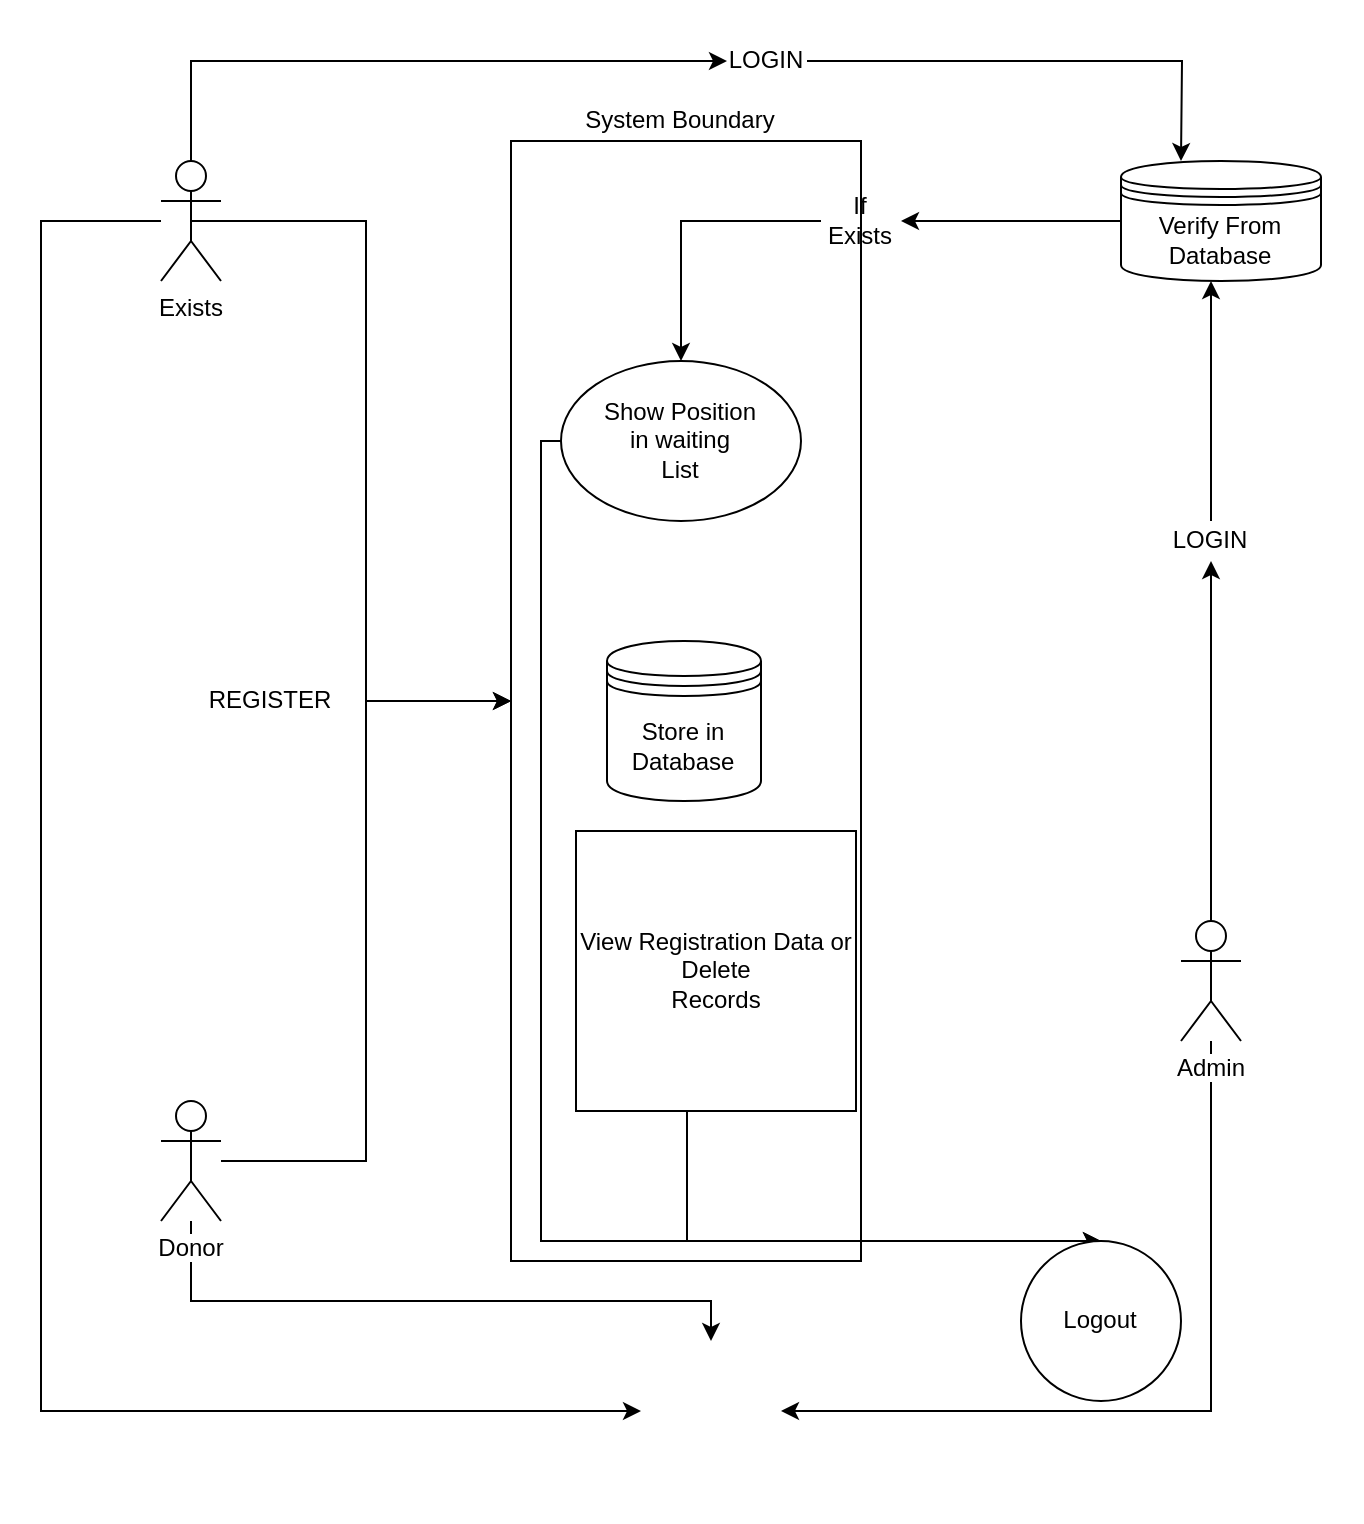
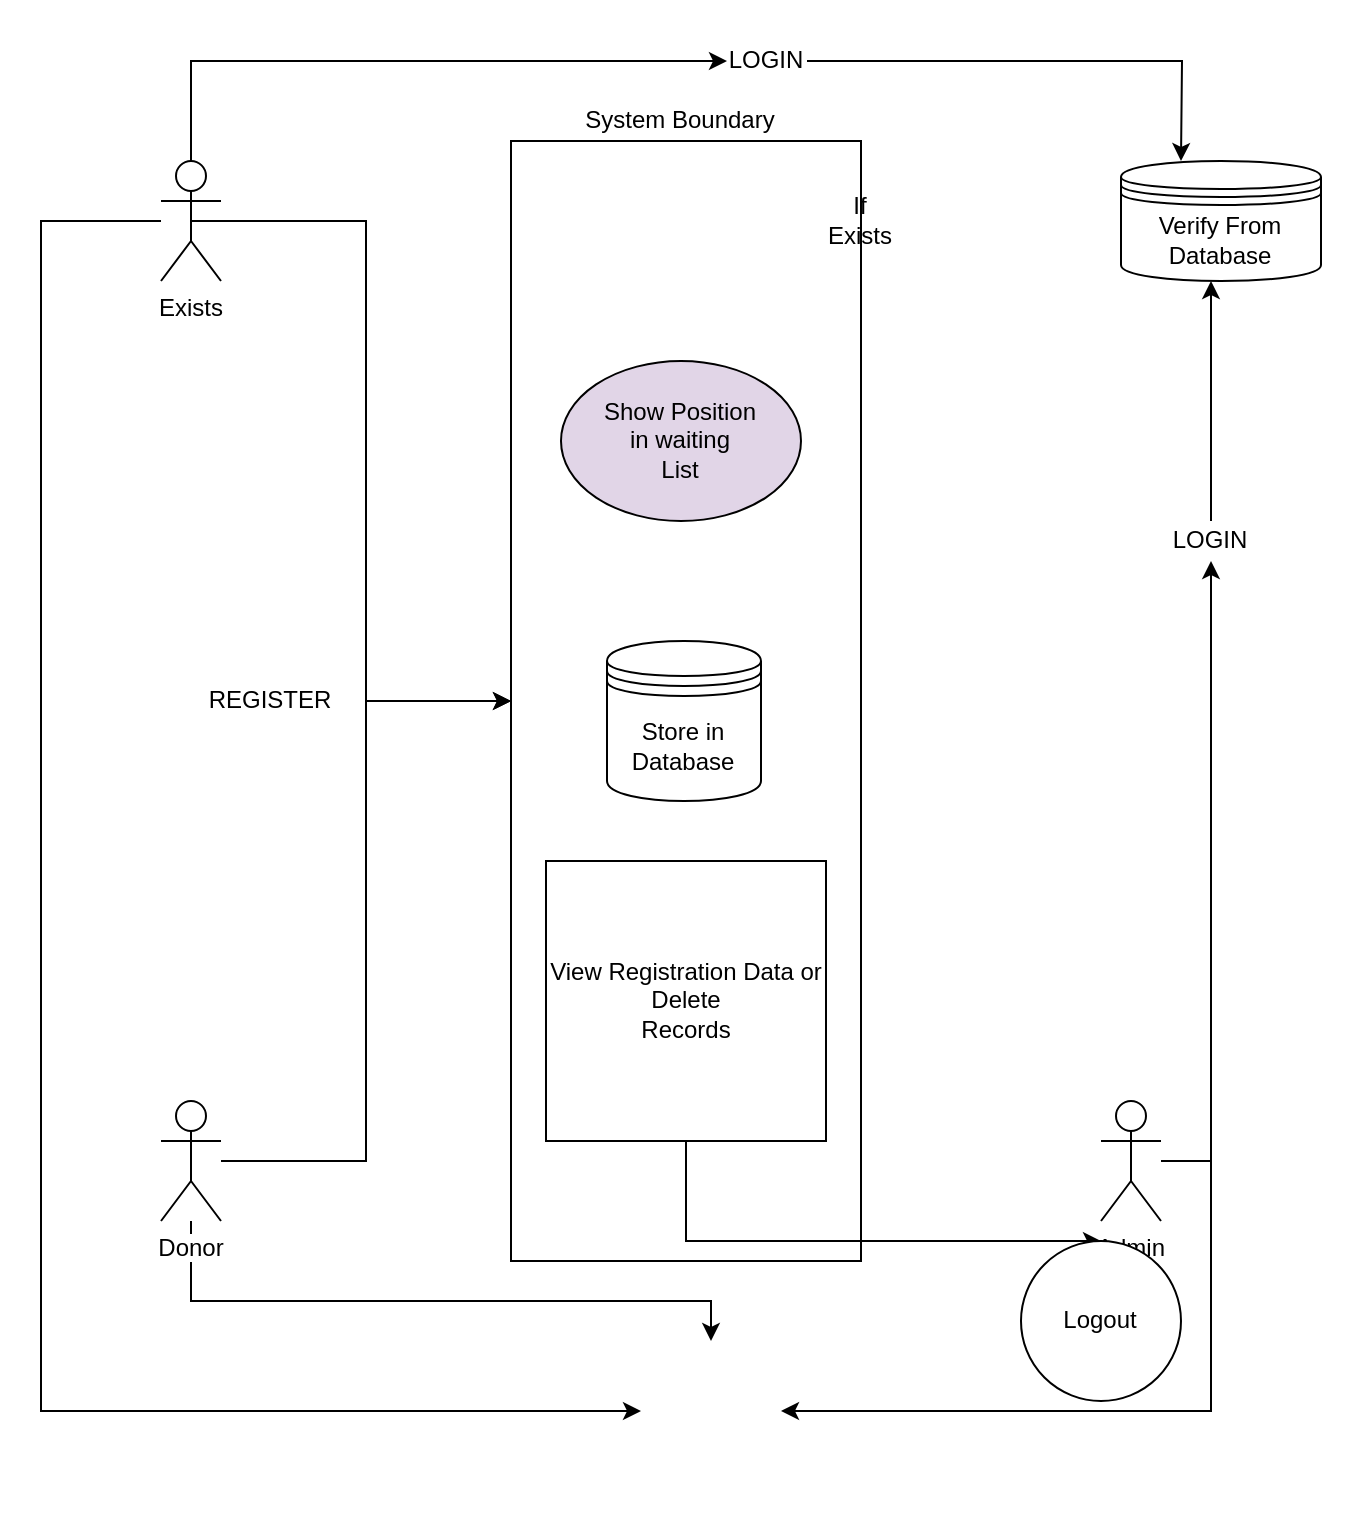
- <mxCell id="14" style="edgeStyle=orthogonalEdgeStyle;rounded=0;orthogonalLoop=1;jettySize=auto;html=1;" edge="1" parent="1" source="17" target="16"><mxGeometry relative="1" as="geometry" /></mxCell>
- <mxCell id="21" style="edgeStyle=orthogonalEdgeStyle;rounded=0;orthogonalLoop=1;jettySize=auto;html=1;" edge="1" parent="1" source="22" target="17"><mxGeometry relative="1" as="geometry" /></mxCell>
- <mxCell id="16" value="&lt;div&gt;Show Position&lt;/div&gt;&lt;div&gt;in waiting &lt;br&gt;&lt;/div&gt;&lt;div&gt;List&lt;br&gt;&lt;/div&gt;" style="ellipse;whiteSpace=wrap;html=1;" vertex="1" parent="1"><mxGeometry x="280" y="180" width="120" height="80" as="geometry" /></mxCell>
+ <mxCell id="16" value="&lt;div&gt;Show Position&lt;/div&gt;&lt;div&gt;in waiting &lt;br&gt;&lt;/div&gt;&lt;div&gt;List&lt;br&gt;&lt;/div&gt;" style="ellipse;whiteSpace=wrap;html=1;fillColor=#e1d5e7;" vertex="1" parent="1"><mxGeometry x="280" y="180" width="120" height="80" as="geometry" /></mxCell>
- <mxCell id="15" style="edgeStyle=orthogonalEdgeStyle;rounded=0;orthogonalLoop=1;jettySize=auto;html=1;" edge="1" parent="1" source="16" target="29"><mxGeometry relative="1" as="geometry"><Array as="points"><mxPoint x="270" y="220" /><mxPoint x="270" y="620" /></Array></mxGeometry></mxCell>
- <mxCell id="27" value="&lt;div&gt;View Registration Data or &lt;br&gt;&lt;/div&gt;&lt;div&gt;Delete &lt;br&gt;&lt;/div&gt;&lt;div&gt;Records&lt;br&gt;&lt;/div&gt;" style="whiteSpace=wrap;html=1;aspect=fixed;" vertex="1" parent="1"><mxGeometry x="287.5" y="415" width="140" height="140" as="geometry" /></mxCell>
+ <mxCell id="27" value="&lt;div&gt;View Registration Data or &lt;br&gt;&lt;/div&gt;&lt;div&gt;Delete &lt;br&gt;&lt;/div&gt;&lt;div&gt;Records&lt;br&gt;&lt;/div&gt;" style="whiteSpace=wrap;html=1;aspect=fixed;" vertex="1" parent="1"><mxGeometry x="272.5" y="430" width="140" height="140" as="geometry" /></mxCell>
- <mxCell id="10" value="Admin" style="shape=umlActor;verticalLabelPosition=bottom;labelBackgroundColor=#ffffff;verticalAlign=top;html=1;outlineConnect=0;" vertex="1" parent="1"><mxGeometry x="590" y="460" width="30" height="60" as="geometry" /></mxCell>
+ <mxCell id="10" value="Admin" style="shape=umlActor;verticalLabelPosition=bottom;labelBackgroundColor=#ffffff;verticalAlign=top;html=1;outlineConnect=0;" vertex="1" parent="1"><mxGeometry x="550" y="550" width="30" height="60" as="geometry" /></mxCell>
